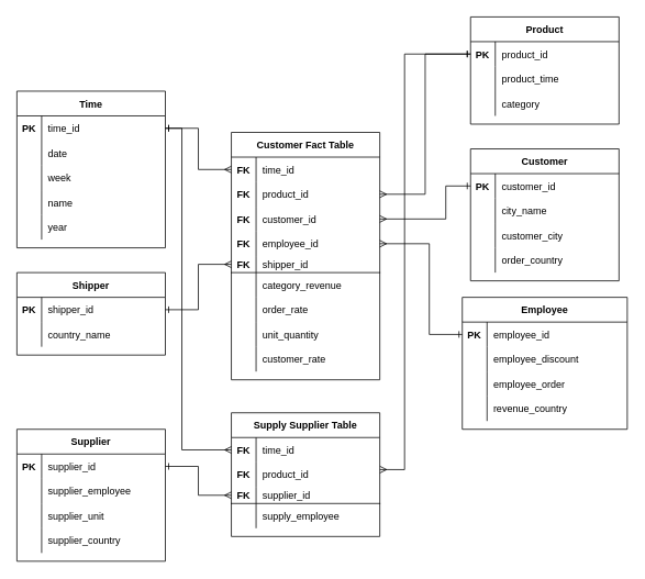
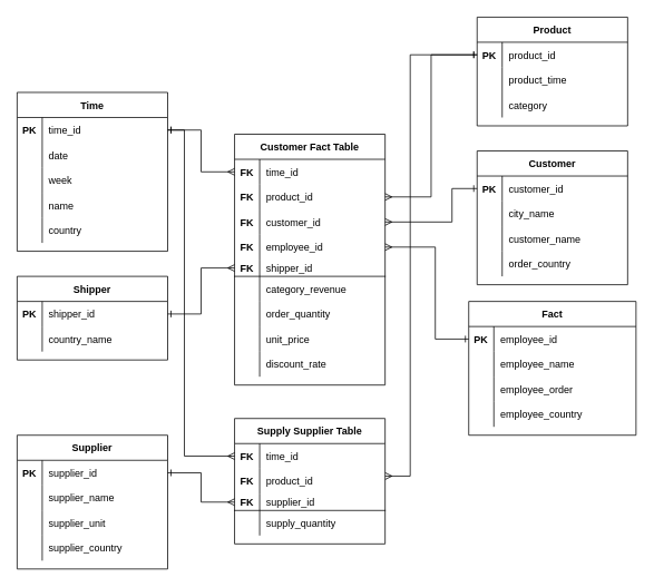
- <mxCell id="88" value="year" style="shape=partialRectangle;connectable=0;fillColor=none;top=0;left=0;bottom=0;right=0;align=left;spacingLeft=6;overflow=hidden;" vertex="1" parent="86"><mxGeometry x="30" width="150" height="30" as="geometry"><mxRectangle width="150" height="30" as="alternateBounds" /></mxGeometry></mxCell>
+ <mxCell id="88" value="country" style="shape=partialRectangle;connectable=0;fillColor=none;top=0;left=0;bottom=0;right=0;align=left;spacingLeft=6;overflow=hidden;" vertex="1" parent="86"><mxGeometry x="30" width="150" height="30" as="geometry"><mxRectangle width="150" height="30" as="alternateBounds" /></mxGeometry></mxCell>
- <mxCell id="39" value="customer_city" style="shape=partialRectangle;connectable=0;fillColor=none;top=0;left=0;bottom=0;right=0;align=left;spacingLeft=6;overflow=hidden;" vertex="1" parent="37"><mxGeometry x="30" width="150" height="30" as="geometry"><mxRectangle width="150" height="30" as="alternateBounds" /></mxGeometry></mxCell>
+ <mxCell id="39" value="customer_name" style="shape=partialRectangle;connectable=0;fillColor=none;top=0;left=0;bottom=0;right=0;align=left;spacingLeft=6;overflow=hidden;" vertex="1" parent="37"><mxGeometry x="30" width="150" height="30" as="geometry"><mxRectangle width="150" height="30" as="alternateBounds" /></mxGeometry></mxCell>
- <mxCell id="23" value="order_rate" style="shape=partialRectangle;connectable=0;fillColor=none;top=0;left=0;bottom=0;right=0;align=left;spacingLeft=6;overflow=hidden;" vertex="1" parent="21"><mxGeometry x="30" width="150" height="30" as="geometry"><mxRectangle width="150" height="30" as="alternateBounds" /></mxGeometry></mxCell>
+ <mxCell id="23" value="order_quantity" style="shape=partialRectangle;connectable=0;fillColor=none;top=0;left=0;bottom=0;right=0;align=left;spacingLeft=6;overflow=hidden;" vertex="1" parent="21"><mxGeometry x="30" width="150" height="30" as="geometry"><mxRectangle width="150" height="30" as="alternateBounds" /></mxGeometry></mxCell>
- <mxCell id="53" value="Employee" style="shape=table;startSize=30;container=1;collapsible=1;childLayout=tableLayout;fixedRows=1;rowLines=0;fontStyle=1;align=center;resizeLast=1;" vertex="1" parent="1"><mxGeometry x="560" y="360" width="200" height="160" as="geometry" /></mxCell>
+ <mxCell id="53" value="Fact" style="shape=table;startSize=30;container=1;collapsible=1;childLayout=tableLayout;fixedRows=1;rowLines=0;fontStyle=1;align=center;resizeLast=1;" vertex="1" parent="1"><mxGeometry x="560" y="360" width="200" height="160" as="geometry" /></mxCell>
- <mxCell id="26" value="unit_quantity" style="shape=partialRectangle;connectable=0;fillColor=none;top=0;left=0;bottom=0;right=0;align=left;spacingLeft=6;overflow=hidden;" vertex="1" parent="24"><mxGeometry x="30" width="150" height="30" as="geometry"><mxRectangle width="150" height="30" as="alternateBounds" /></mxGeometry></mxCell>
+ <mxCell id="26" value="unit_price" style="shape=partialRectangle;connectable=0;fillColor=none;top=0;left=0;bottom=0;right=0;align=left;spacingLeft=6;overflow=hidden;" vertex="1" parent="24"><mxGeometry x="30" width="150" height="30" as="geometry"><mxRectangle width="150" height="30" as="alternateBounds" /></mxGeometry></mxCell>
- <mxCell id="29" value="customer_rate" style="shape=partialRectangle;connectable=0;fillColor=none;top=0;left=0;bottom=0;right=0;align=left;spacingLeft=6;overflow=hidden;" vertex="1" parent="27"><mxGeometry x="30" width="150" height="30" as="geometry"><mxRectangle width="150" height="30" as="alternateBounds" /></mxGeometry></mxCell>
+ <mxCell id="29" value="discount_rate" style="shape=partialRectangle;connectable=0;fillColor=none;top=0;left=0;bottom=0;right=0;align=left;spacingLeft=6;overflow=hidden;" vertex="1" parent="27"><mxGeometry x="30" width="150" height="30" as="geometry"><mxRectangle width="150" height="30" as="alternateBounds" /></mxGeometry></mxCell>
- <mxCell id="59" value="employee_discount" style="shape=partialRectangle;connectable=0;fillColor=none;top=0;left=0;bottom=0;right=0;align=left;spacingLeft=6;overflow=hidden;" vertex="1" parent="57"><mxGeometry x="30" width="170" height="30" as="geometry"><mxRectangle width="170" height="30" as="alternateBounds" /></mxGeometry></mxCell>
+ <mxCell id="59" value="employee_name" style="shape=partialRectangle;connectable=0;fillColor=none;top=0;left=0;bottom=0;right=0;align=left;spacingLeft=6;overflow=hidden;" vertex="1" parent="57"><mxGeometry x="30" width="170" height="30" as="geometry"><mxRectangle width="170" height="30" as="alternateBounds" /></mxGeometry></mxCell>
- <mxCell id="65" value="revenue_country" style="shape=partialRectangle;connectable=0;fillColor=none;top=0;left=0;bottom=0;right=0;align=left;spacingLeft=6;overflow=hidden;" vertex="1" parent="63"><mxGeometry x="30" width="170" height="30" as="geometry"><mxRectangle width="170" height="30" as="alternateBounds" /></mxGeometry></mxCell>
+ <mxCell id="65" value="employee_country" style="shape=partialRectangle;connectable=0;fillColor=none;top=0;left=0;bottom=0;right=0;align=left;spacingLeft=6;overflow=hidden;" vertex="1" parent="63"><mxGeometry x="30" width="170" height="30" as="geometry"><mxRectangle width="170" height="30" as="alternateBounds" /></mxGeometry></mxCell>
- <mxCell id="113" value="supplier_employee" style="shape=partialRectangle;connectable=0;fillColor=none;top=0;left=0;bottom=0;right=0;align=left;spacingLeft=6;overflow=hidden;" vertex="1" parent="111"><mxGeometry x="30" width="150" height="30" as="geometry"><mxRectangle width="150" height="30" as="alternateBounds" /></mxGeometry></mxCell>
+ <mxCell id="113" value="supplier_name" style="shape=partialRectangle;connectable=0;fillColor=none;top=0;left=0;bottom=0;right=0;align=left;spacingLeft=6;overflow=hidden;" vertex="1" parent="111"><mxGeometry x="30" width="150" height="30" as="geometry"><mxRectangle width="150" height="30" as="alternateBounds" /></mxGeometry></mxCell>
- <mxCell id="106" value="supply_employee" style="shape=partialRectangle;connectable=0;fillColor=none;top=0;left=0;bottom=0;right=0;align=left;spacingLeft=6;overflow=hidden;" vertex="1" parent="104"><mxGeometry x="30" width="150" height="30" as="geometry"><mxRectangle width="150" height="30" as="alternateBounds" /></mxGeometry></mxCell>
+ <mxCell id="106" value="supply_quantity" style="shape=partialRectangle;connectable=0;fillColor=none;top=0;left=0;bottom=0;right=0;align=left;spacingLeft=6;overflow=hidden;" vertex="1" parent="104"><mxGeometry x="30" width="150" height="30" as="geometry"><mxRectangle width="150" height="30" as="alternateBounds" /></mxGeometry></mxCell>
